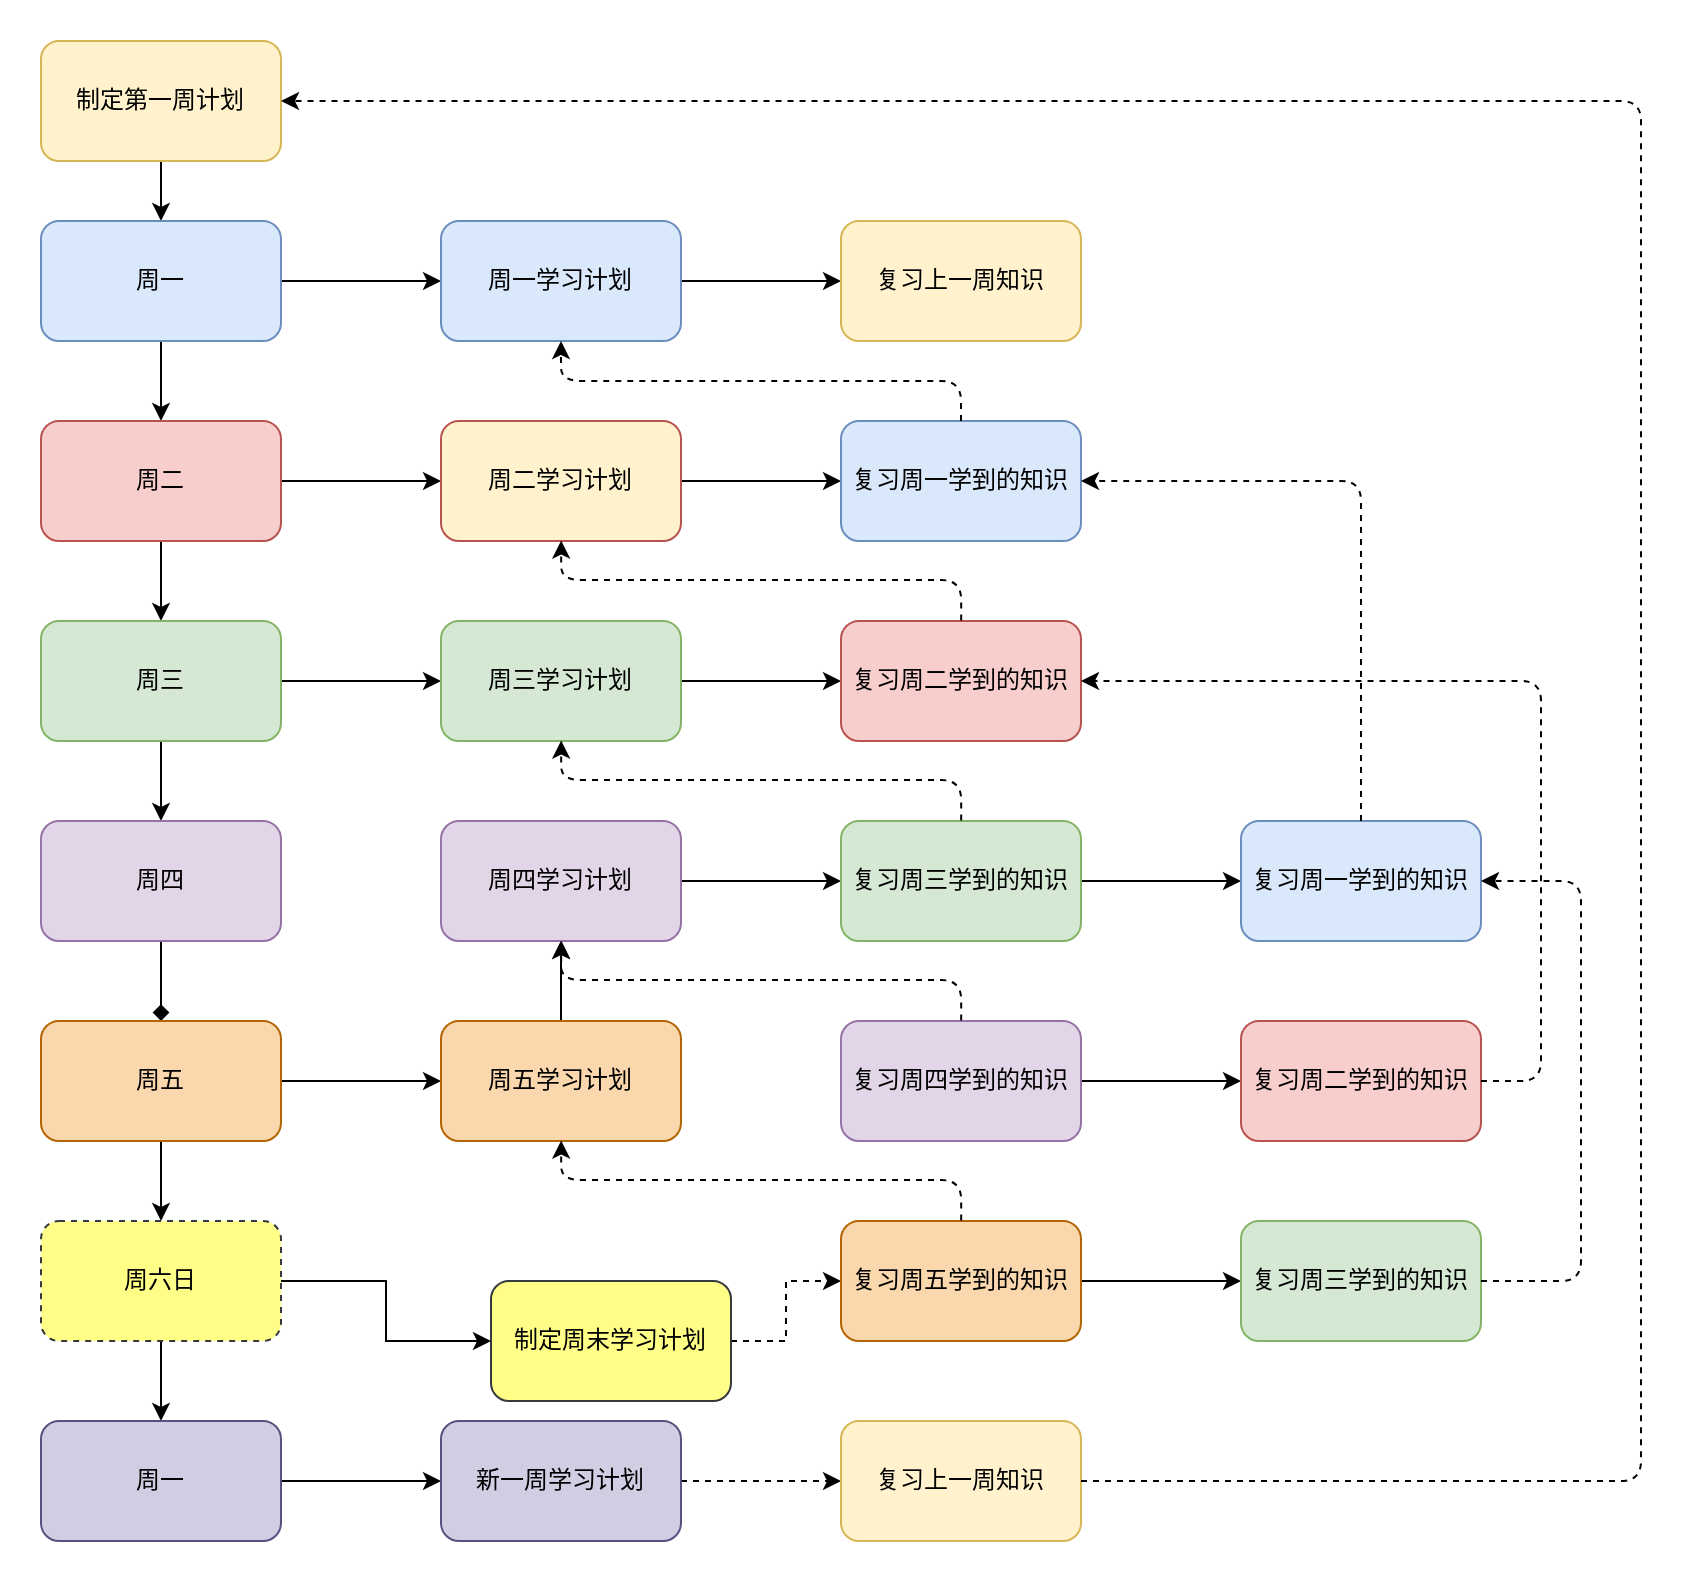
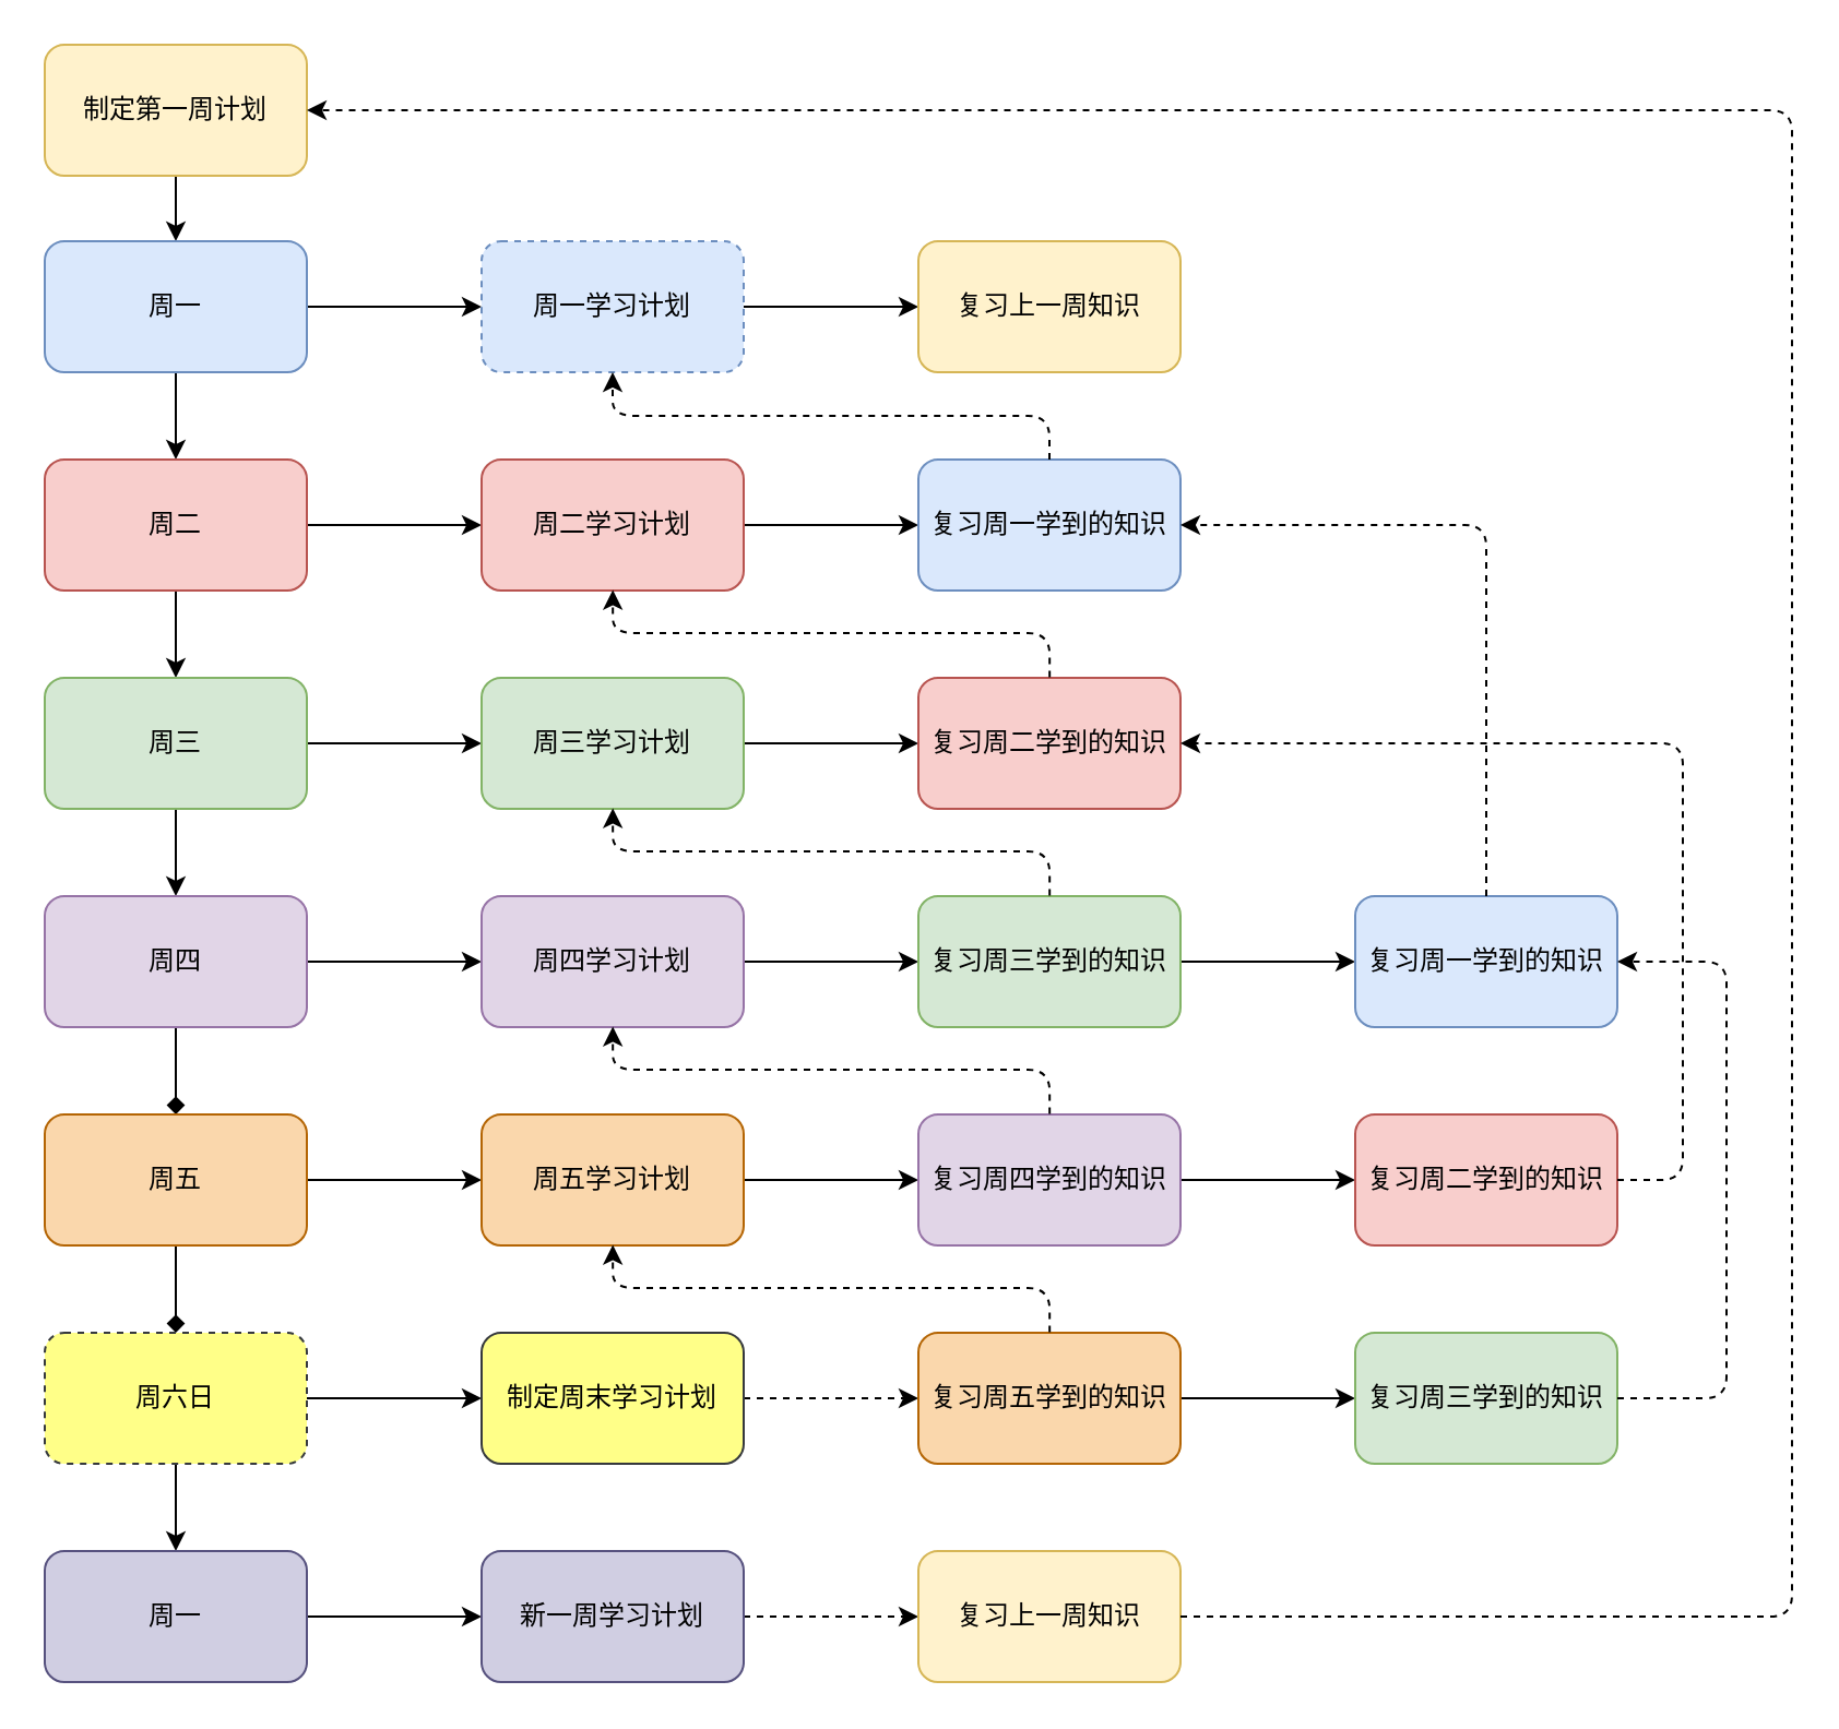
- <mxCell id="49" value="周一学习计划" style="rounded=1;whiteSpace=wrap;html=1;fillColor=#dae8fc;strokeColor=#6c8ebf;" vertex="1" parent="1"><mxGeometry x="220" y="110" width="120" height="60" as="geometry" /></mxCell>
+ <mxCell id="49" value="周一学习计划" style="rounded=1;whiteSpace=wrap;html=1;fillColor=#dae8fc;strokeColor=#6c8ebf;dashed=1;" vertex="1" parent="1"><mxGeometry x="220" y="110" width="120" height="60" as="geometry" /></mxCell>
- <mxCell id="46" value="周二学习计划" style="rounded=1;whiteSpace=wrap;html=1;fillColor=#fff2cc;strokeColor=#b85450;" vertex="1" parent="1"><mxGeometry x="220" y="210" width="120" height="60" as="geometry" /></mxCell>
+ <mxCell id="46" value="周二学习计划" style="rounded=1;whiteSpace=wrap;html=1;fillColor=#f8cecc;strokeColor=#b85450;" vertex="1" parent="1"><mxGeometry x="220" y="210" width="120" height="60" as="geometry" /></mxCell>
+ <mxCell id="13" value="" style="edgeStyle=orthogonalEdgeStyle;rounded=0;orthogonalLoop=1;jettySize=auto;html=1;" edge="1" parent="1" source="15" target="38"><mxGeometry relative="1" as="geometry" /></mxCell>
- <mxCell id="32" value="" style="edgeStyle=orthogonalEdgeStyle;rounded=0;orthogonalLoop=1;jettySize=auto;html=1;" edge="1" parent="1" source="33" target="38"><mxGeometry relative="1" as="geometry" /></mxCell>
+ <mxCell id="32" value="" style="edgeStyle=orthogonalEdgeStyle;rounded=0;orthogonalLoop=1;jettySize=auto;html=1;" edge="1" parent="1" source="33" target="35"><mxGeometry relative="1" as="geometry" /></mxCell>
- <mxCell id="17" value="" style="edgeStyle=orthogonalEdgeStyle;rounded=0;orthogonalLoop=1;jettySize=auto;html=1;" edge="1" parent="1" source="18" target="21"><mxGeometry relative="1" as="geometry" /></mxCell>
+ <mxCell id="17" value="" style="edgeStyle=orthogonalEdgeStyle;rounded=0;orthogonalLoop=1;jettySize=auto;html=1;endArrow=diamond;" edge="1" parent="1" source="18" target="21"><mxGeometry relative="1" as="geometry" /></mxCell>
- <mxCell id="28" value="制定周末学习计划" style="rounded=1;whiteSpace=wrap;html=1;fillColor=#ffff88;strokeColor=#36393d;" vertex="1" parent="1"><mxGeometry x="245" y="640" width="120" height="60" as="geometry" /></mxCell>
+ <mxCell id="28" value="制定周末学习计划" style="rounded=1;whiteSpace=wrap;html=1;fillColor=#ffff88;strokeColor=#36393d;" vertex="1" parent="1"><mxGeometry x="220" y="610" width="120" height="60" as="geometry" /></mxCell>
